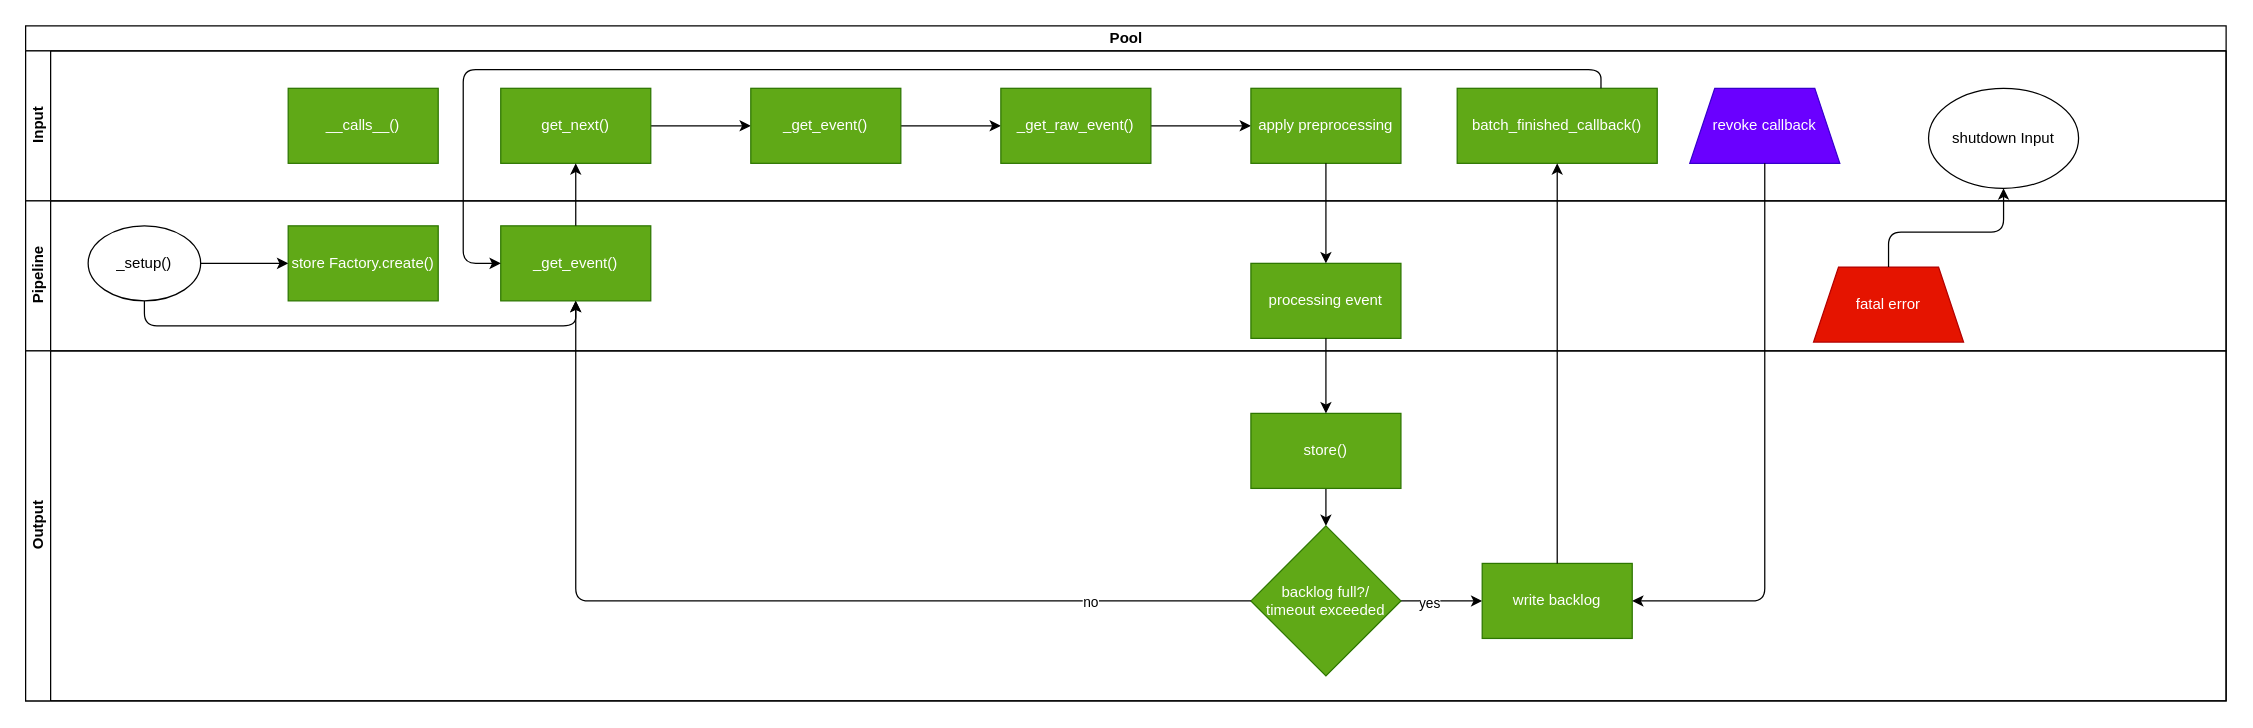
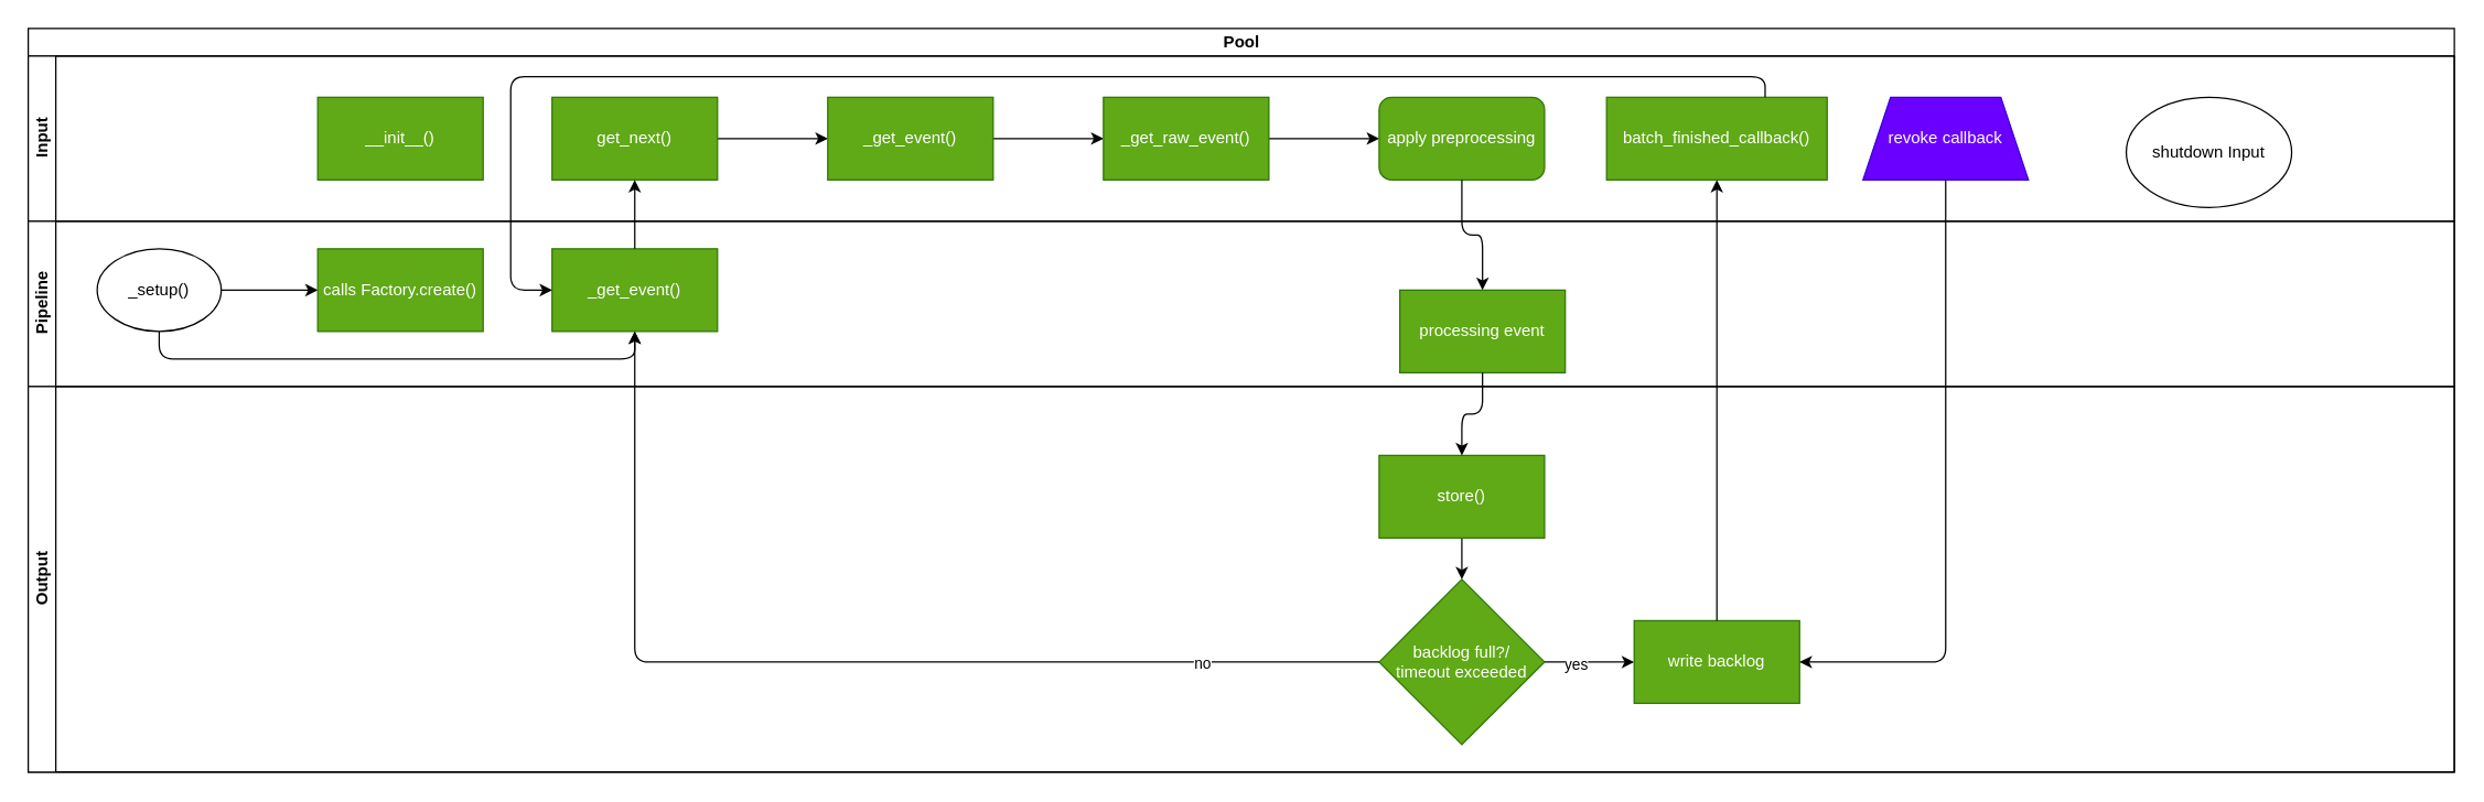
- <mxCell id="4" value="__calls__()" style="whiteSpace=wrap;html=1;fillColor=#60a917;fontColor=#ffffff;strokeColor=#2D7600;" parent="3" vertex="1"><mxGeometry x="210" y="30" width="120" height="60" as="geometry" /></mxCell>
+ <mxCell id="4" value="__init__()" style="whiteSpace=wrap;html=1;fillColor=#60a917;fontColor=#ffffff;strokeColor=#2D7600;" parent="3" vertex="1"><mxGeometry x="210" y="30" width="120" height="60" as="geometry" /></mxCell>
- <mxCell id="11" value="apply preprocessing" style="whiteSpace=wrap;html=1;rounded=0;fillColor=#60a917;fontColor=#ffffff;strokeColor=#2D7600;" parent="3" vertex="1"><mxGeometry x="980" y="30" width="120" height="60" as="geometry" /></mxCell>
+ <mxCell id="11" value="apply preprocessing" style="whiteSpace=wrap;html=1;fillColor=#60a917;fontColor=#ffffff;strokeColor=#2D7600;rounded=1;" parent="3" vertex="1"><mxGeometry x="980" y="30" width="120" height="60" as="geometry" /></mxCell>
- <mxCell id="36" style="edgeStyle=orthogonalEdgeStyle;html=1;exitX=0.5;exitY=0;exitDx=0;exitDy=0;" parent="2" source="29" target="13" edge="1"><mxGeometry relative="1" as="geometry"><mxPoint x="1607" y="135" as="targetPoint" /><Array as="points"><mxPoint x="1490" y="165" /><mxPoint x="1582" y="165" /></Array></mxGeometry></mxCell>
- <mxCell id="18" value="store Factory.create()" style="whiteSpace=wrap;html=1;fillColor=#60a917;fontColor=#ffffff;strokeColor=#2D7600;" parent="15" vertex="1"><mxGeometry x="210" y="20" width="120" height="60" as="geometry" /></mxCell>
+ <mxCell id="18" value="calls Factory.create()" style="whiteSpace=wrap;html=1;fillColor=#60a917;fontColor=#ffffff;strokeColor=#2D7600;" parent="15" vertex="1"><mxGeometry x="210" y="20" width="120" height="60" as="geometry" /></mxCell>
- <mxCell id="21" value="processing event" style="whiteSpace=wrap;html=1;rounded=0;fillColor=#60a917;fontColor=#ffffff;strokeColor=#2D7600;" parent="15" vertex="1"><mxGeometry x="980" y="50" width="120" height="60" as="geometry" /></mxCell>
+ <mxCell id="21" value="processing event" style="whiteSpace=wrap;html=1;rounded=0;fillColor=#60a917;fontColor=#ffffff;strokeColor=#2D7600;" parent="15" vertex="1"><mxGeometry x="995" y="50" width="120" height="60" as="geometry" /></mxCell>
- <mxCell id="29" value="fatal error" style="shape=trapezoid;perimeter=trapezoidPerimeter;whiteSpace=wrap;html=1;fixedSize=1;fillColor=#e51400;fontColor=#ffffff;strokeColor=#B20000;" parent="22" vertex="1"><mxGeometry x="1430" y="-67" width="120" height="60" as="geometry" /></mxCell>
